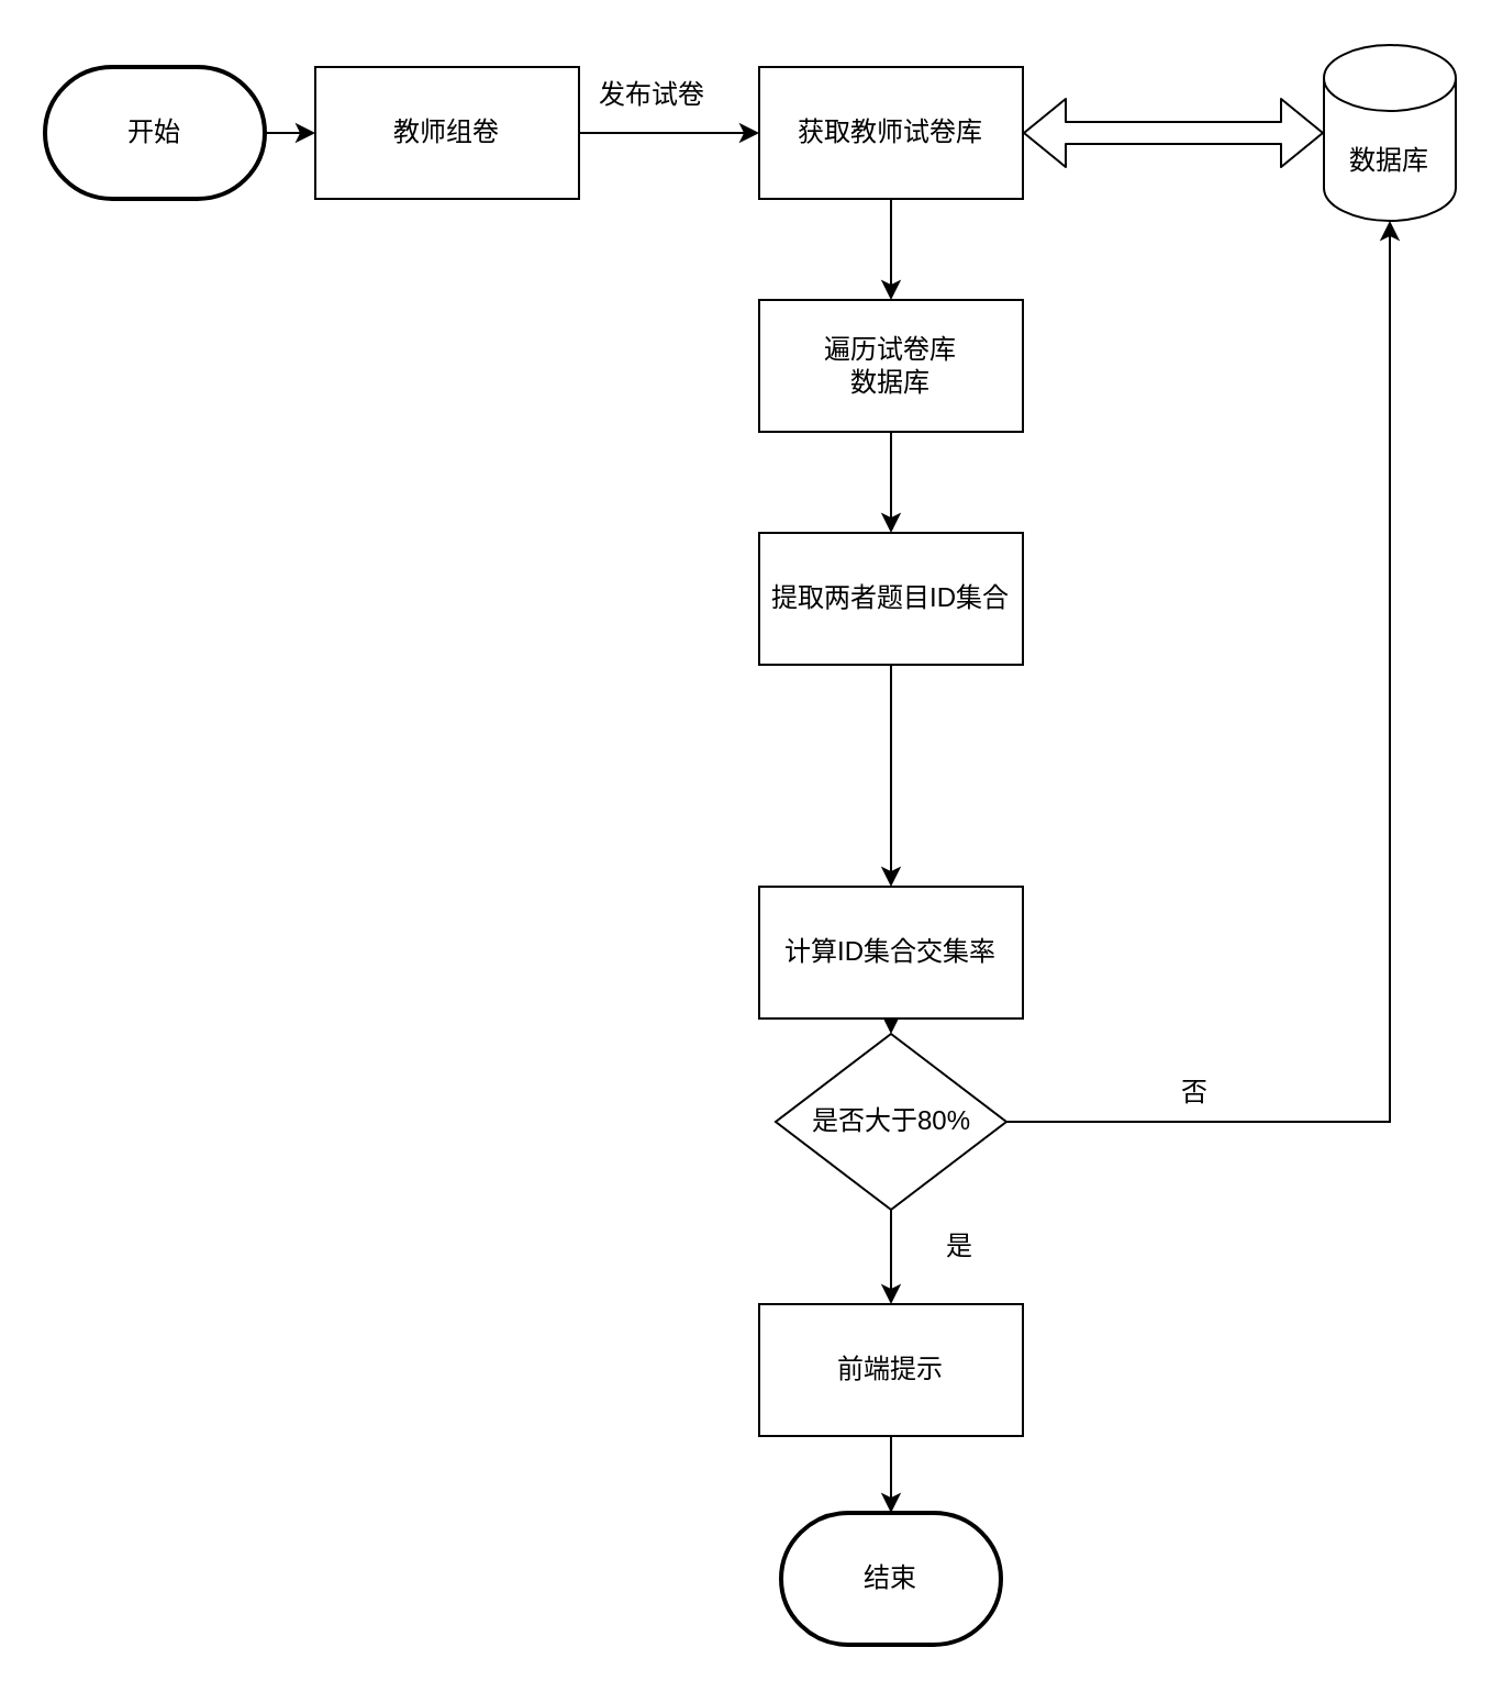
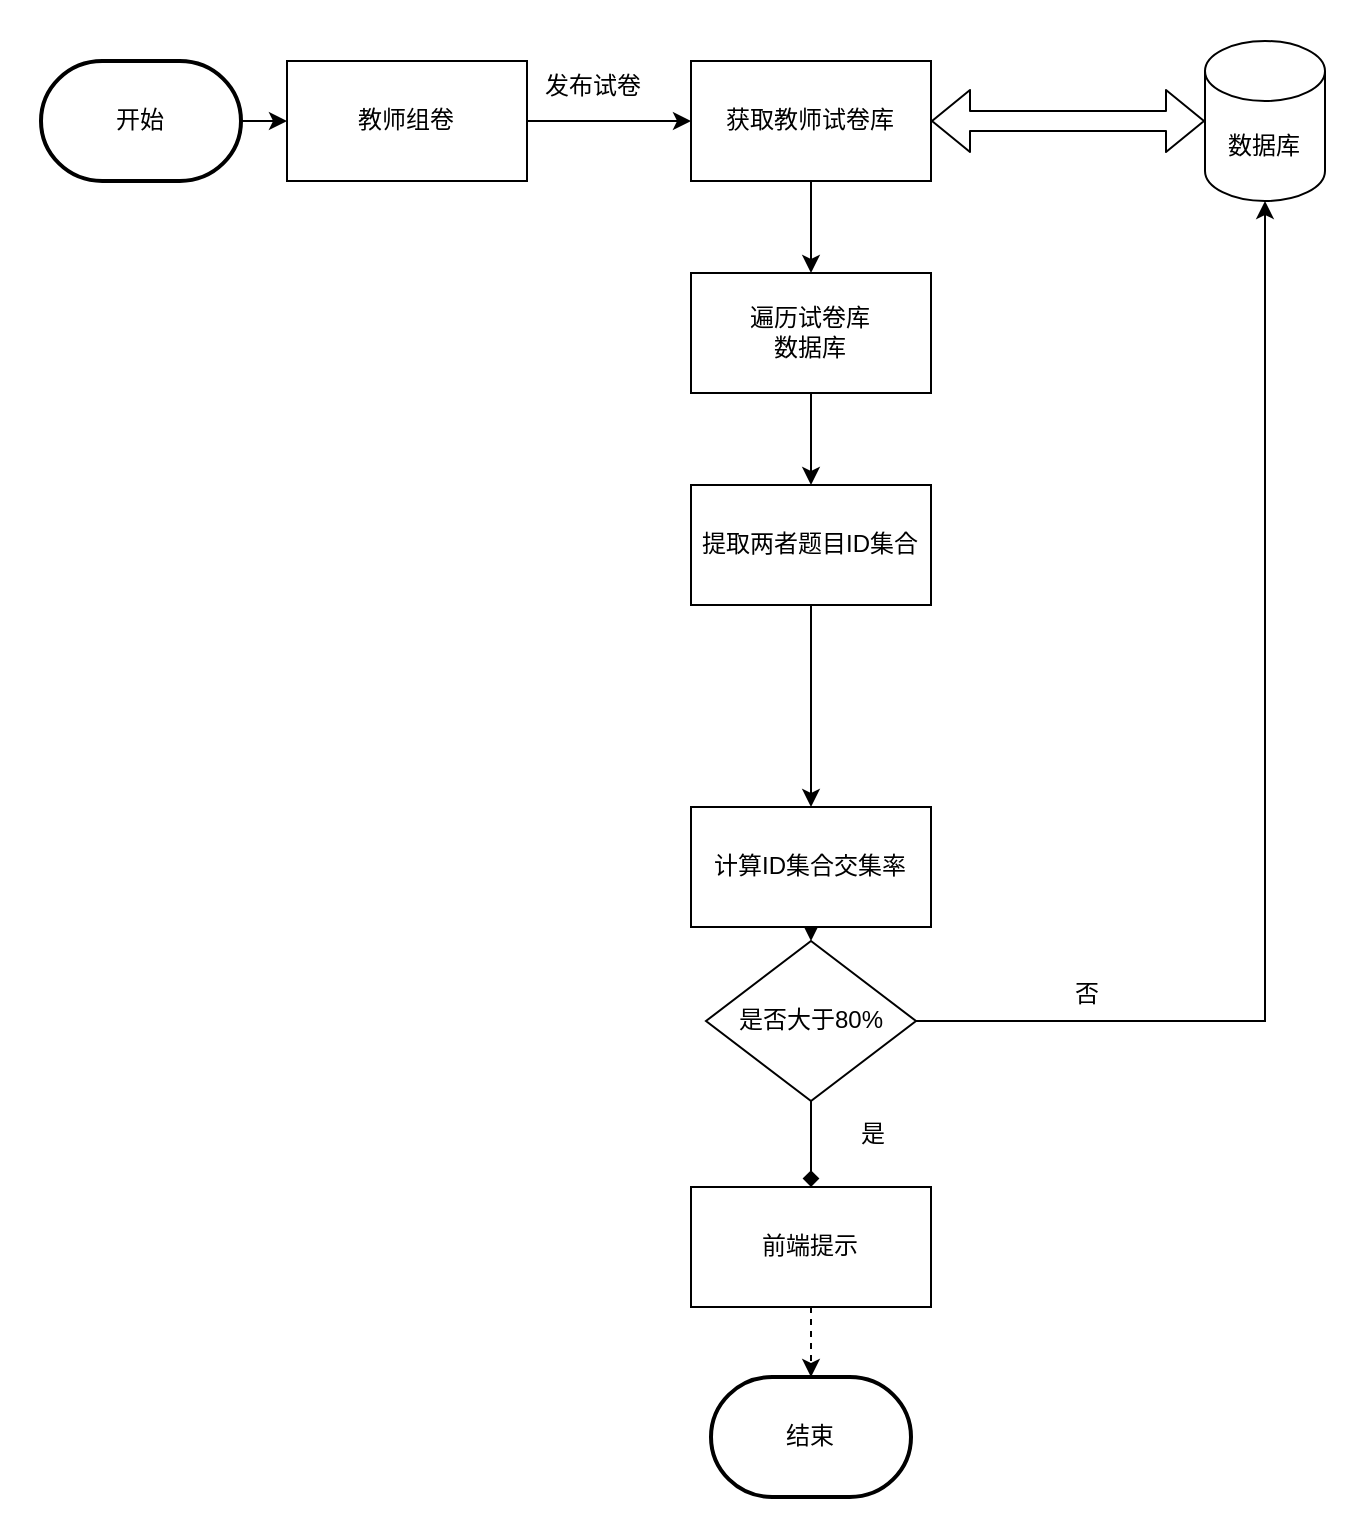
- <mxCell id="16" value="" style="edgeStyle=none;html=1;fontColor=#000000;strokeColor=#000000;" edge="1" parent="1" source="17" target="20"><mxGeometry relative="1" as="geometry" /></mxCell>
+ <mxCell id="16" value="" style="edgeStyle=none;html=1;fontColor=#000000;strokeColor=#000000;endArrow=diamond;" edge="1" parent="1" source="17" target="20"><mxGeometry relative="1" as="geometry" /></mxCell>
- <mxCell id="19" style="edgeStyle=none;html=1;exitX=0.5;exitY=1;exitDx=0;exitDy=0;entryX=0.5;entryY=0;entryDx=0;entryDy=0;entryPerimeter=0;strokeColor=#000000;fontColor=#000000;" edge="1" parent="1" source="20" target="24"><mxGeometry relative="1" as="geometry" /></mxCell>
+ <mxCell id="19" style="edgeStyle=none;html=1;exitX=0.5;exitY=1;exitDx=0;exitDy=0;entryX=0.5;entryY=0;entryDx=0;entryDy=0;entryPerimeter=0;strokeColor=#000000;fontColor=#000000;dashed=1;" edge="1" parent="1" source="20" target="24"><mxGeometry relative="1" as="geometry" /></mxCell>
